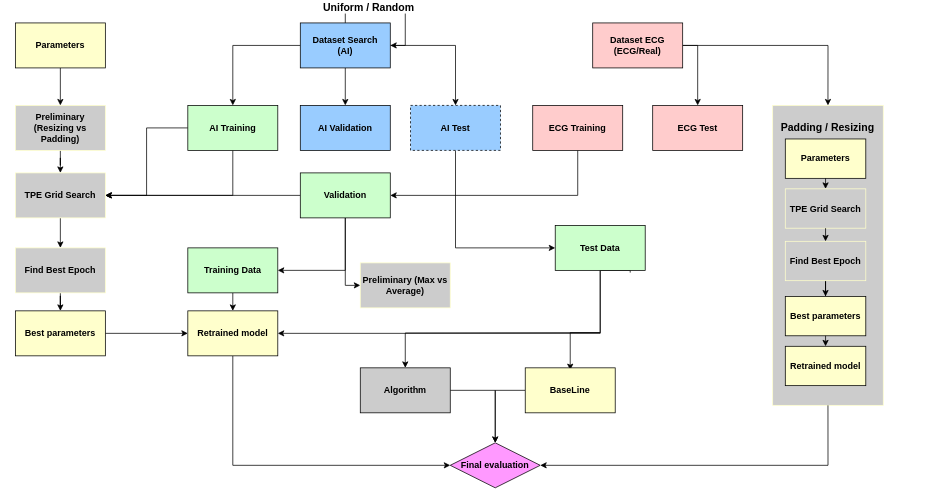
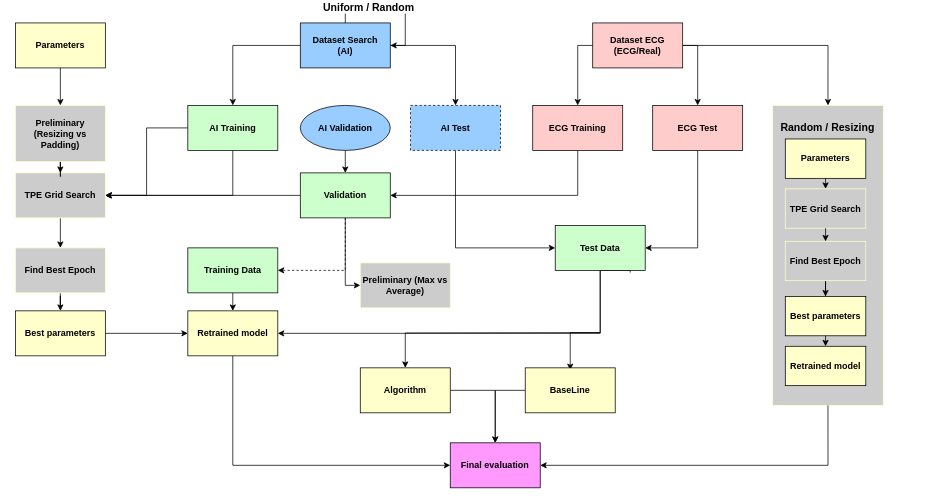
+ <mxCell id="6" style="edgeStyle=orthogonalEdgeStyle;rounded=0;orthogonalLoop=1;jettySize=auto;html=1;exitX=0;exitY=0.5;exitDx=0;exitDy=0;entryX=0.5;entryY=0;entryDx=0;entryDy=0;" parent="1" source="9" target="18" edge="1"><mxGeometry relative="1" as="geometry" /></mxCell>
- <mxCell id="3" style="edgeStyle=orthogonalEdgeStyle;rounded=0;orthogonalLoop=1;jettySize=auto;html=1;exitX=0.5;exitY=1;exitDx=0;exitDy=0;entryX=0.5;entryY=0;entryDx=0;entryDy=0;" parent="1" source="5" target="14" edge="1"><mxGeometry relative="1" as="geometry" /></mxCell>
- <mxCell id="60" value="&lt;b&gt;Preliminary (Resizing vs Padding)&lt;br&gt;&lt;/b&gt;" style="rounded=0;whiteSpace=wrap;html=1;strokeColor=#FFFFCC;fillColor=#CCCCCC;" parent="1" vertex="1"><mxGeometry x="20" y="130" width="120" height="60" as="geometry" /></mxCell>
+ <mxCell id="60" value="&lt;b&gt;Preliminary (Resizing vs Padding)&lt;br&gt;&lt;/b&gt;" style="rounded=0;whiteSpace=wrap;html=1;strokeColor=#FFFFCC;fillColor=#CCCCCC;" parent="1" vertex="1"><mxGeometry x="20" y="130" width="120" height="75" as="geometry" /></mxCell>
- <mxCell id="14" value="&lt;b&gt;AI Validation&lt;/b&gt;" style="rounded=0;whiteSpace=wrap;html=1;fillColor=#99CCFF;" parent="1" vertex="1"><mxGeometry x="400" y="130" width="120" height="60" as="geometry" /></mxCell>
+ <mxCell id="14" value="&lt;b&gt;AI Validation&lt;/b&gt;" style="ellipse;whiteSpace=wrap;html=1;fillColor=#99CCFF;" parent="1" vertex="1"><mxGeometry x="400" y="130" width="120" height="60" as="geometry" /></mxCell>
- <mxCell id="55" value="&lt;font style=&quot;font-size: 14px;&quot;&gt;&lt;b&gt;Padding / Resizing&lt;/b&gt;&lt;font&gt;&lt;b&gt;&lt;br&gt;&lt;/b&gt;&lt;/font&gt;&lt;/font&gt;" style="text;html=1;strokeColor=none;fillColor=none;align=center;verticalAlign=middle;whiteSpace=wrap;rounded=0;" parent="44" vertex="1"><mxGeometry x="17.17" y="34.75" width="133.16" height="30" as="geometry" /></mxCell>
+ <mxCell id="55" value="&lt;font style=&quot;font-size: 14px;&quot;&gt;&lt;b&gt;Random / Resizing&lt;/b&gt;&lt;font&gt;&lt;b&gt;&lt;br&gt;&lt;/b&gt;&lt;/font&gt;&lt;/font&gt;" style="text;html=1;strokeColor=none;fillColor=none;align=center;verticalAlign=middle;whiteSpace=wrap;rounded=0;" parent="44" vertex="1"><mxGeometry x="17.17" y="34.75" width="133.16" height="30" as="geometry" /></mxCell>
+ <mxCell id="13" style="edgeStyle=orthogonalEdgeStyle;rounded=0;orthogonalLoop=1;jettySize=auto;html=1;exitX=0.5;exitY=1;exitDx=0;exitDy=0;entryX=0.5;entryY=0;entryDx=0;entryDy=0;" parent="1" source="14" target="33" edge="1"><mxGeometry relative="1" as="geometry" /></mxCell>
+ <mxCell id="19" style="edgeStyle=orthogonalEdgeStyle;rounded=0;orthogonalLoop=1;jettySize=auto;html=1;exitX=0.5;exitY=1;exitDx=0;exitDy=0;entryX=1;entryY=0.5;entryDx=0;entryDy=0;" parent="1" source="20" target="39" edge="1"><mxGeometry relative="1" as="geometry" /></mxCell>
- <mxCell id="31" style="edgeStyle=orthogonalEdgeStyle;rounded=0;orthogonalLoop=1;jettySize=auto;html=1;exitX=0.5;exitY=1;exitDx=0;exitDy=0;entryX=1;entryY=0.5;entryDx=0;entryDy=0;" parent="1" source="33" target="35" edge="1"><mxGeometry relative="1" as="geometry" /></mxCell>
+ <mxCell id="31" style="edgeStyle=orthogonalEdgeStyle;rounded=0;orthogonalLoop=1;jettySize=auto;html=1;exitX=0.5;exitY=1;exitDx=0;exitDy=0;entryX=1;entryY=0.5;entryDx=0;entryDy=0;dashed=1;" parent="1" source="33" target="35" edge="1"><mxGeometry relative="1" as="geometry" /></mxCell>
- <mxCell id="58" value="&lt;b&gt;Algorithm&lt;/b&gt;" style="rounded=0;whiteSpace=wrap;html=1;fillColor=#cccccc;" parent="1" vertex="1"><mxGeometry x="480" y="480" width="120" height="60" as="geometry" /></mxCell>
+ <mxCell id="58" value="&lt;b&gt;Algorithm&lt;/b&gt;" style="rounded=0;whiteSpace=wrap;html=1;fillColor=#FFFFCC;" parent="1" vertex="1"><mxGeometry x="480" y="480" width="120" height="60" as="geometry" /></mxCell>
- <mxCell id="29" value="&lt;b&gt;Final evaluation&lt;/b&gt;" style="rhombus;whiteSpace=wrap;html=1;fillColor=#FF99FF;" parent="1" vertex="1"><mxGeometry x="600" y="580" width="120" height="60" as="geometry" /></mxCell>
+ <mxCell id="29" value="&lt;b&gt;Final evaluation&lt;/b&gt;" style="rounded=0;whiteSpace=wrap;html=1;fillColor=#FF99FF;" parent="1" vertex="1"><mxGeometry x="600" y="580" width="120" height="60" as="geometry" /></mxCell>
